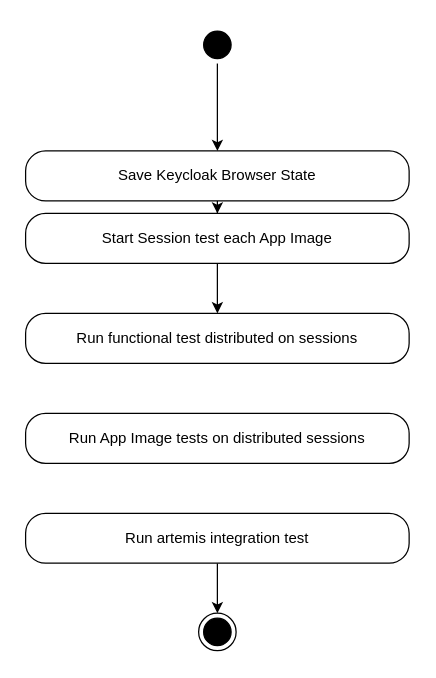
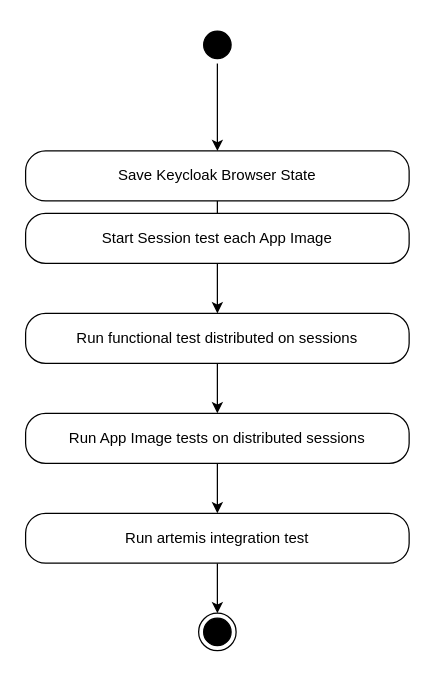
- <mxCell id="4" style="edgeStyle=orthogonalEdgeStyle;rounded=0;orthogonalLoop=1;jettySize=auto;html=1;" edge="1" parent="1" source="5" target="7"><mxGeometry relative="1" as="geometry" /></mxCell>
+ <mxCell id="4" style="edgeStyle=orthogonalEdgeStyle;rounded=0;orthogonalLoop=1;jettySize=auto;html=1;endArrow=none;" edge="1" parent="1" source="5" target="7"><mxGeometry relative="1" as="geometry" /></mxCell>
+ <mxCell id="9" style="edgeStyle=orthogonalEdgeStyle;rounded=0;orthogonalLoop=1;jettySize=auto;html=1;" edge="1" parent="1" source="10" target="12"><mxGeometry relative="1" as="geometry" /></mxCell>
+ <mxCell id="11" style="edgeStyle=orthogonalEdgeStyle;rounded=0;orthogonalLoop=1;jettySize=auto;html=1;" edge="1" parent="1" source="12" target="14"><mxGeometry relative="1" as="geometry" /></mxCell>
